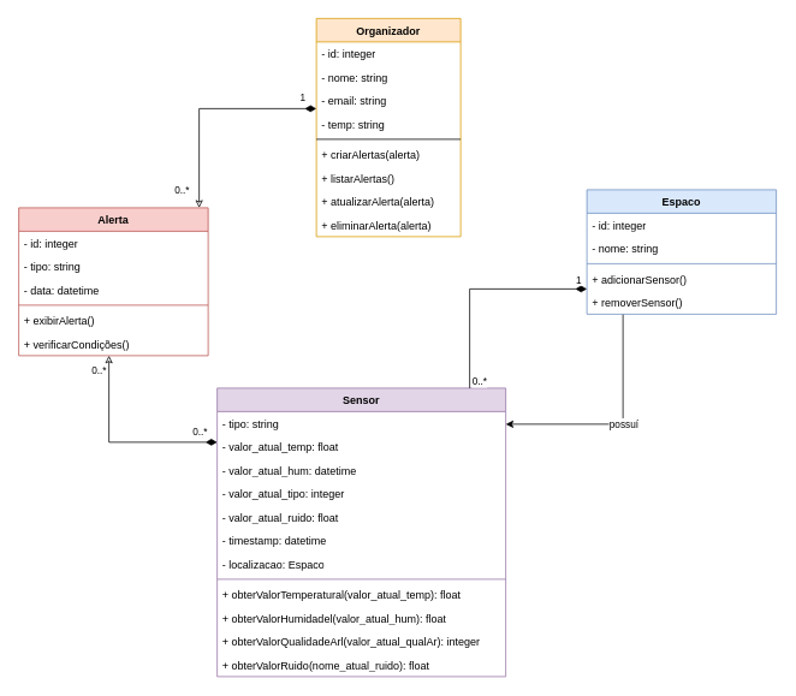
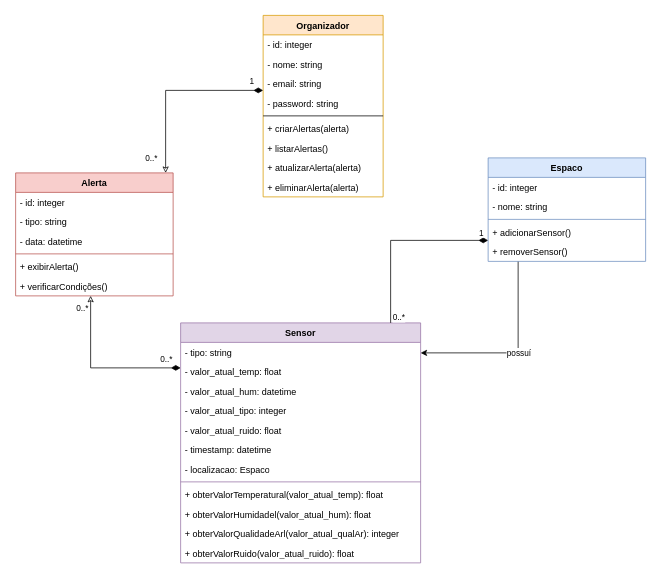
- <mxCell id="6" value="- temp: string" style="text;align=left;verticalAlign=top;spacingLeft=4;spacingRight=4;overflow=hidden;rotatable=0;points=[[0,0.5],[1,0.5]];portConstraint=eastwest;" parent="2" vertex="1"><mxGeometry y="104" width="160" height="26" as="geometry" /></mxCell>
+ <mxCell id="6" value="- password: string" style="text;align=left;verticalAlign=top;spacingLeft=4;spacingRight=4;overflow=hidden;rotatable=0;points=[[0,0.5],[1,0.5]];portConstraint=eastwest;" parent="2" vertex="1"><mxGeometry y="104" width="160" height="26" as="geometry" /></mxCell>
- <mxCell id="26" value="+ obterValorRuido(nome_atual_ruido): float&amp;nbsp;" style="text;strokeColor=none;fillColor=none;align=left;verticalAlign=top;spacingLeft=4;spacingRight=4;overflow=hidden;rotatable=0;points=[[0,0.5],[1,0.5]];portConstraint=eastwest;whiteSpace=wrap;html=1;" parent="14" vertex="1"><mxGeometry y="294" width="320" height="26" as="geometry" /></mxCell>
+ <mxCell id="26" value="+ obterValorRuido(valor_atual_ruido): float&amp;nbsp;" style="text;strokeColor=none;fillColor=none;align=left;verticalAlign=top;spacingLeft=4;spacingRight=4;overflow=hidden;rotatable=0;points=[[0,0.5],[1,0.5]];portConstraint=eastwest;whiteSpace=wrap;html=1;" parent="14" vertex="1"><mxGeometry y="294" width="320" height="26" as="geometry" /></mxCell>
